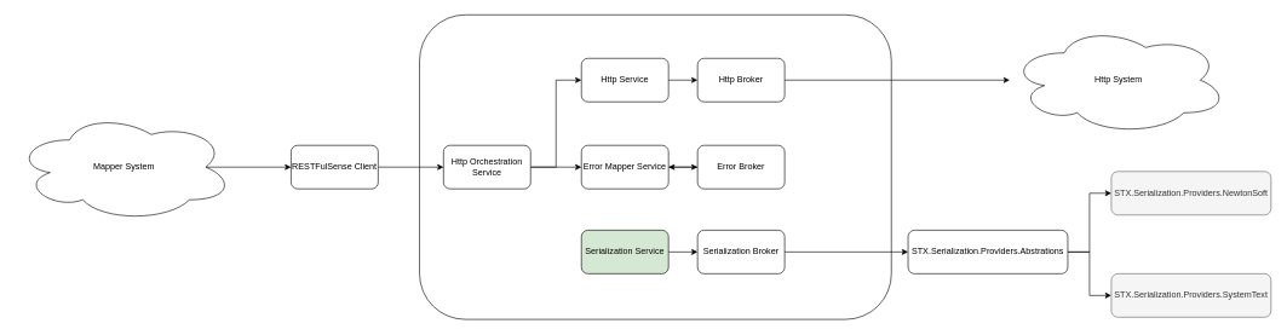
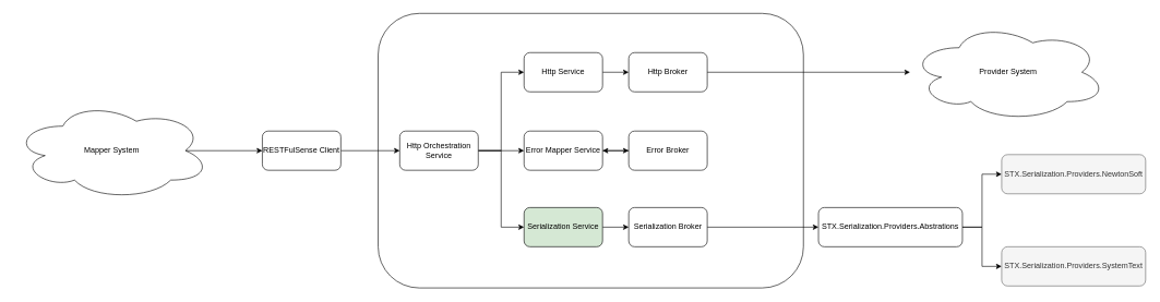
- <mxCell id="28" value="Http System" style="ellipse;shape=cloud;whiteSpace=wrap;html=1;" parent="1" vertex="1"><mxGeometry x="1390" y="35" width="300" height="150" as="geometry" /></mxCell>
+ <mxCell id="28" value="Provider System" style="ellipse;shape=cloud;whiteSpace=wrap;html=1;" parent="1" vertex="1"><mxGeometry x="1390" y="35" width="300" height="150" as="geometry" /></mxCell>
+ <mxCell id="5" style="edgeStyle=orthogonalEdgeStyle;rounded=0;orthogonalLoop=1;jettySize=auto;html=1;exitX=1;exitY=0.5;exitDx=0;exitDy=0;entryX=0;entryY=0.5;entryDx=0;entryDy=0;" parent="1" source="6" target="12" edge="1"><mxGeometry relative="1" as="geometry" /></mxCell>
